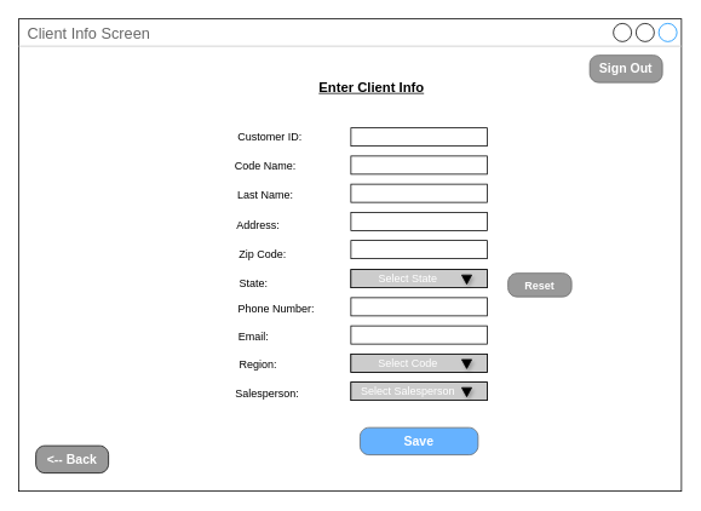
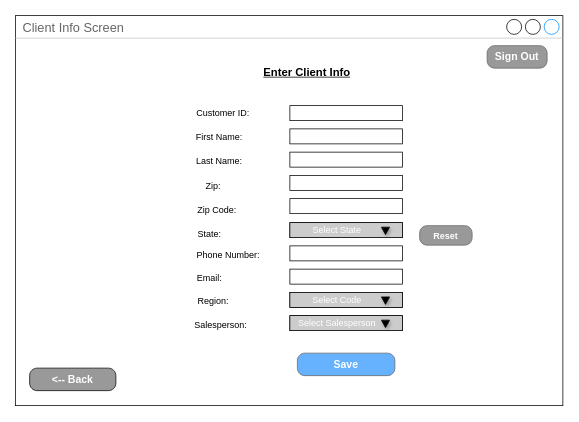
- <mxCell id="9" value="Code Name:" style="text;strokeColor=none;align=center;fillColor=none;html=1;verticalAlign=middle;whiteSpace=wrap;rounded=0;" parent="1" vertex="1"><mxGeometry x="257" y="167" width="70" height="30" as="geometry" /></mxCell>
+ <mxCell id="9" value="First Name:" style="text;strokeColor=none;align=center;fillColor=none;html=1;verticalAlign=middle;whiteSpace=wrap;rounded=0;" parent="1" vertex="1"><mxGeometry x="257" y="167" width="70" height="30" as="geometry" /></mxCell>
- <mxCell id="6" value="Address:" style="text;strokeColor=none;align=center;fillColor=none;html=1;verticalAlign=middle;whiteSpace=wrap;rounded=0;" parent="1" vertex="1"><mxGeometry x="259" y="232" width="50" height="30" as="geometry" /></mxCell>
+ <mxCell id="6" value="Zip:" style="text;strokeColor=none;align=center;fillColor=none;html=1;verticalAlign=middle;whiteSpace=wrap;rounded=0;" parent="1" vertex="1"><mxGeometry x="259" y="232" width="50" height="30" as="geometry" /></mxCell>
- <mxCell id="3" value="&lt;font style=&quot;font-size: 14px;&quot;&gt;&amp;lt;-- Back&lt;/font&gt;" style="strokeWidth=1;shadow=0;dashed=0;align=center;html=1;shape=mxgraph.mockup.buttons.button;strokeColor=#080808;fontColor=#ffffff;mainText=;buttonStyle=round;fontSize=17;fontStyle=1;fillColor=#999999;whiteSpace=wrap;" parent="1" vertex="1"><mxGeometry x="39" y="490" width="80" height="30" as="geometry" /></mxCell>
+ <mxCell id="3" value="&lt;font style=&quot;font-size: 14px;&quot;&gt;&amp;lt;-- Back&lt;/font&gt;" style="strokeWidth=1;shadow=0;dashed=0;align=center;html=1;shape=mxgraph.mockup.buttons.button;strokeColor=#080808;fontColor=#ffffff;mainText=;buttonStyle=round;fontSize=17;fontStyle=1;fillColor=#999999;whiteSpace=wrap;" parent="1" vertex="1"><mxGeometry x="39" y="490" width="115" height="30" as="geometry" /></mxCell>
